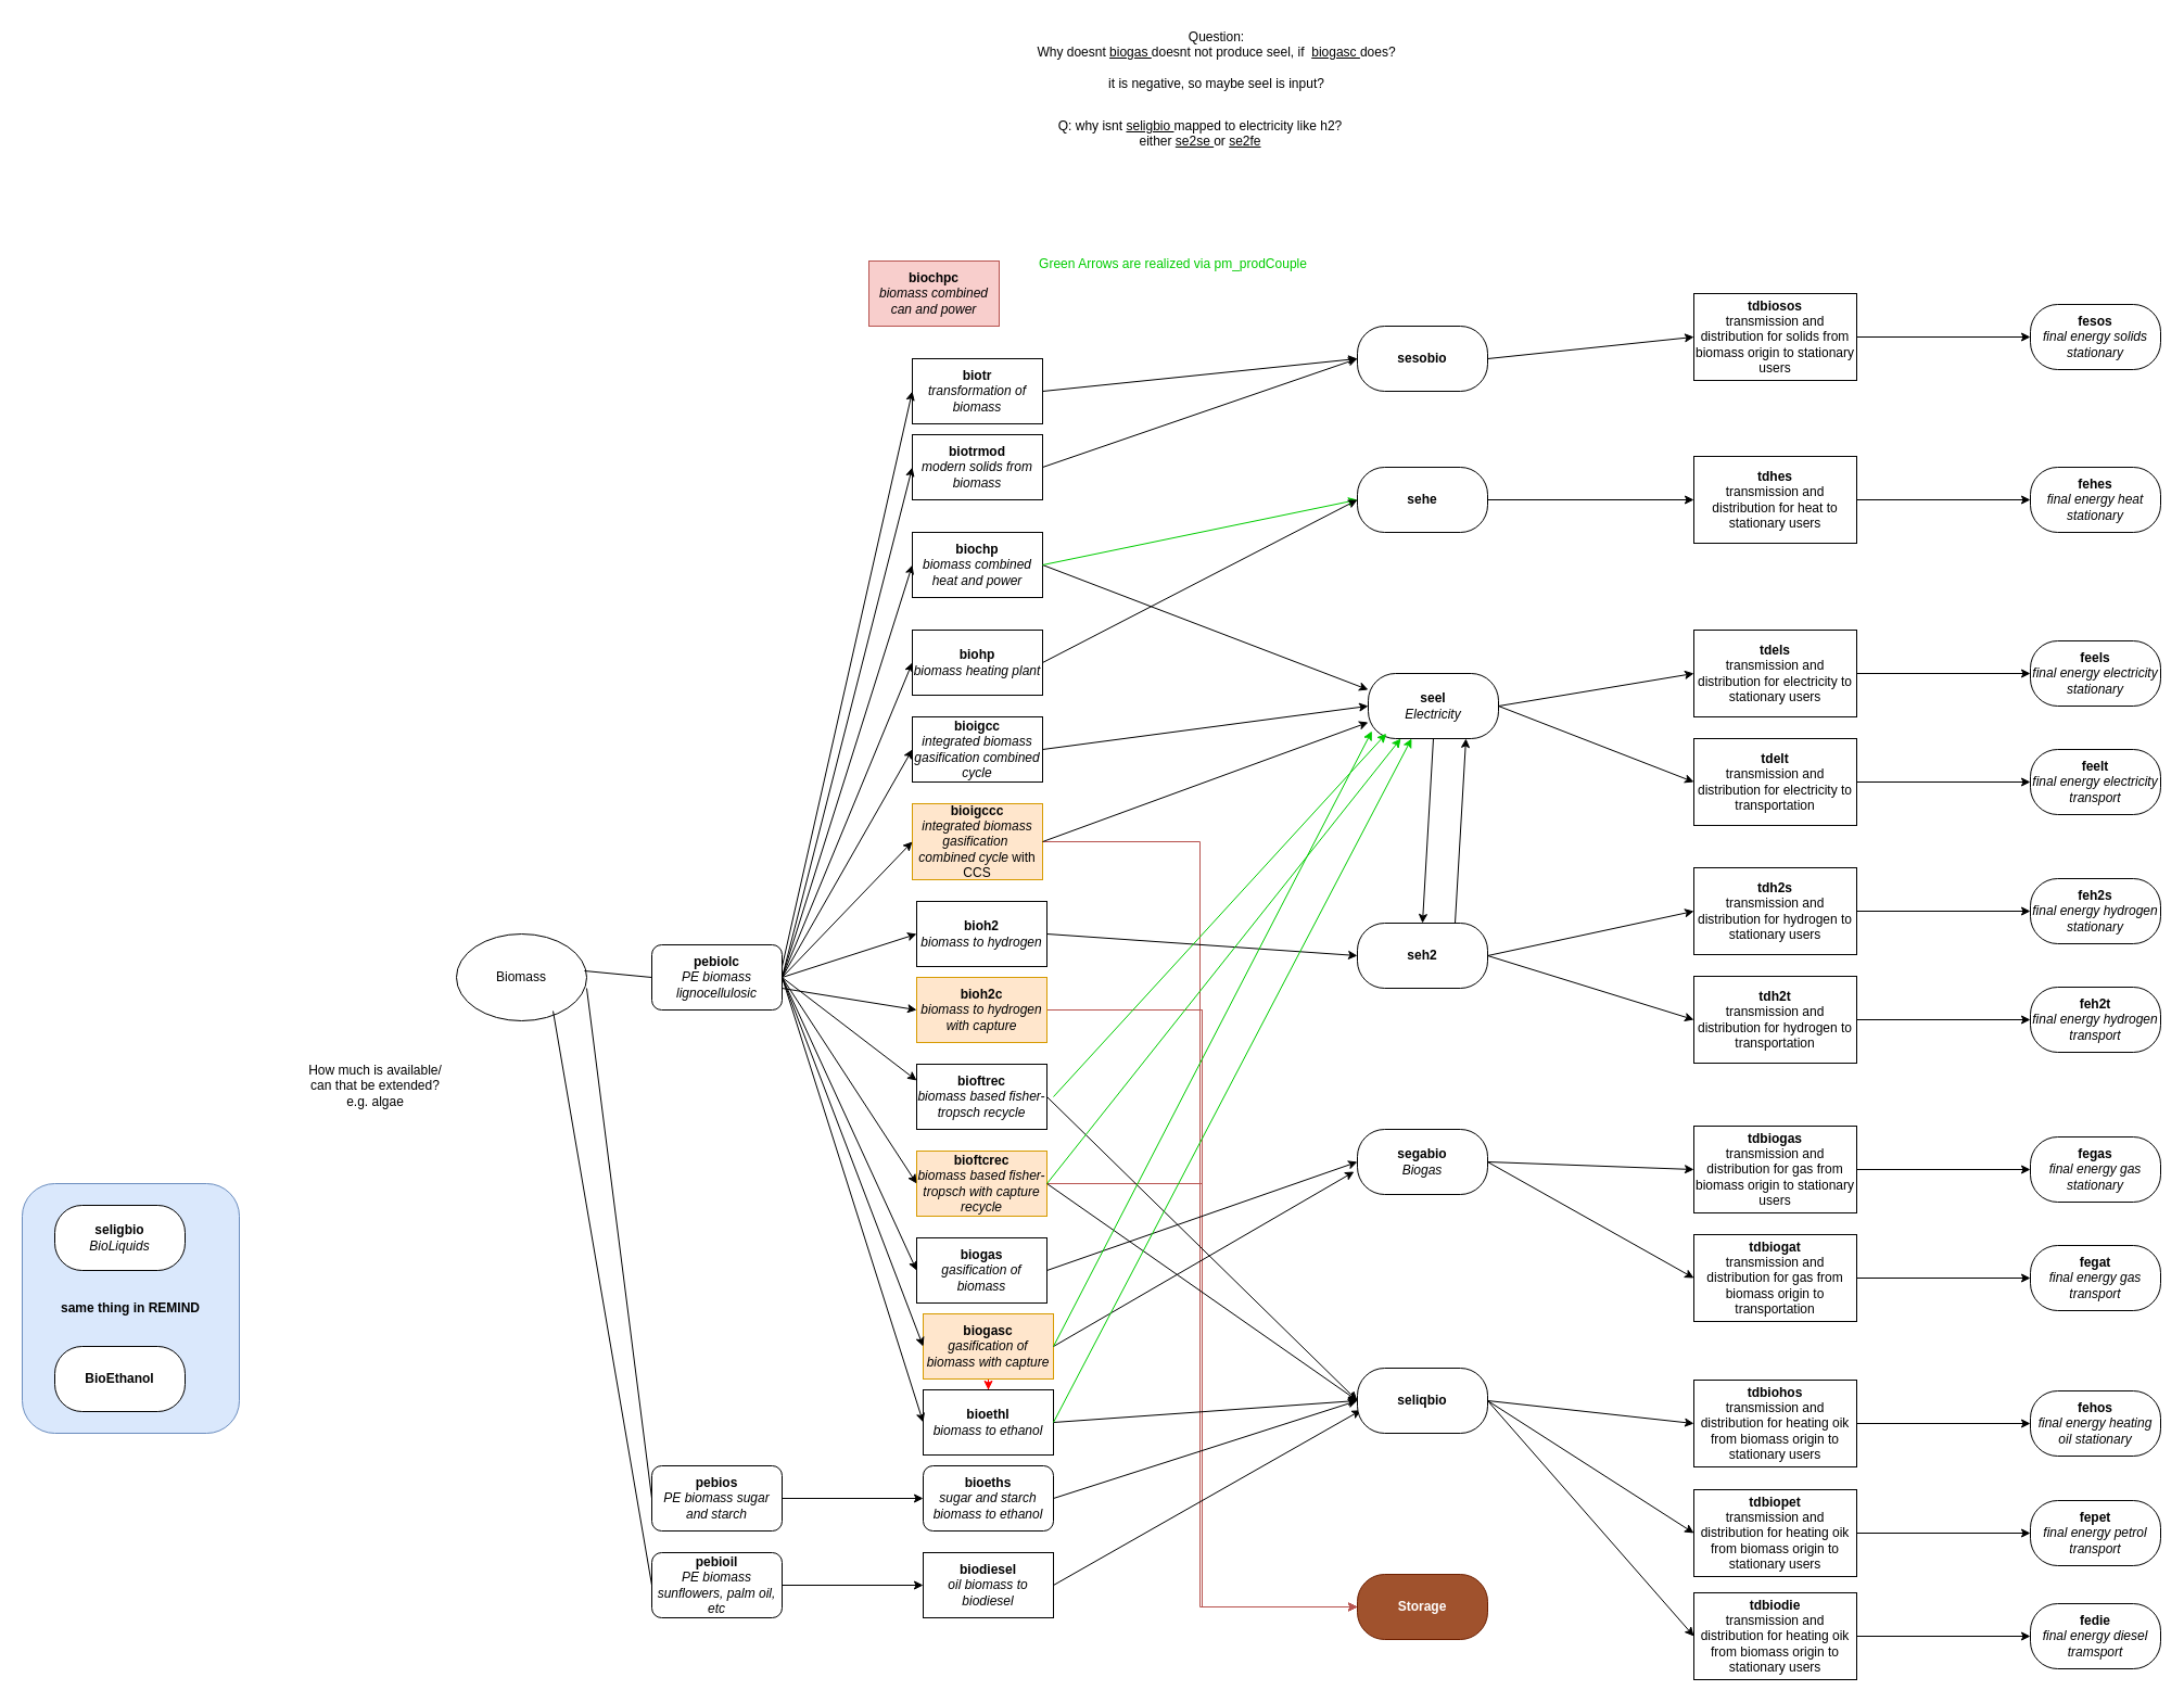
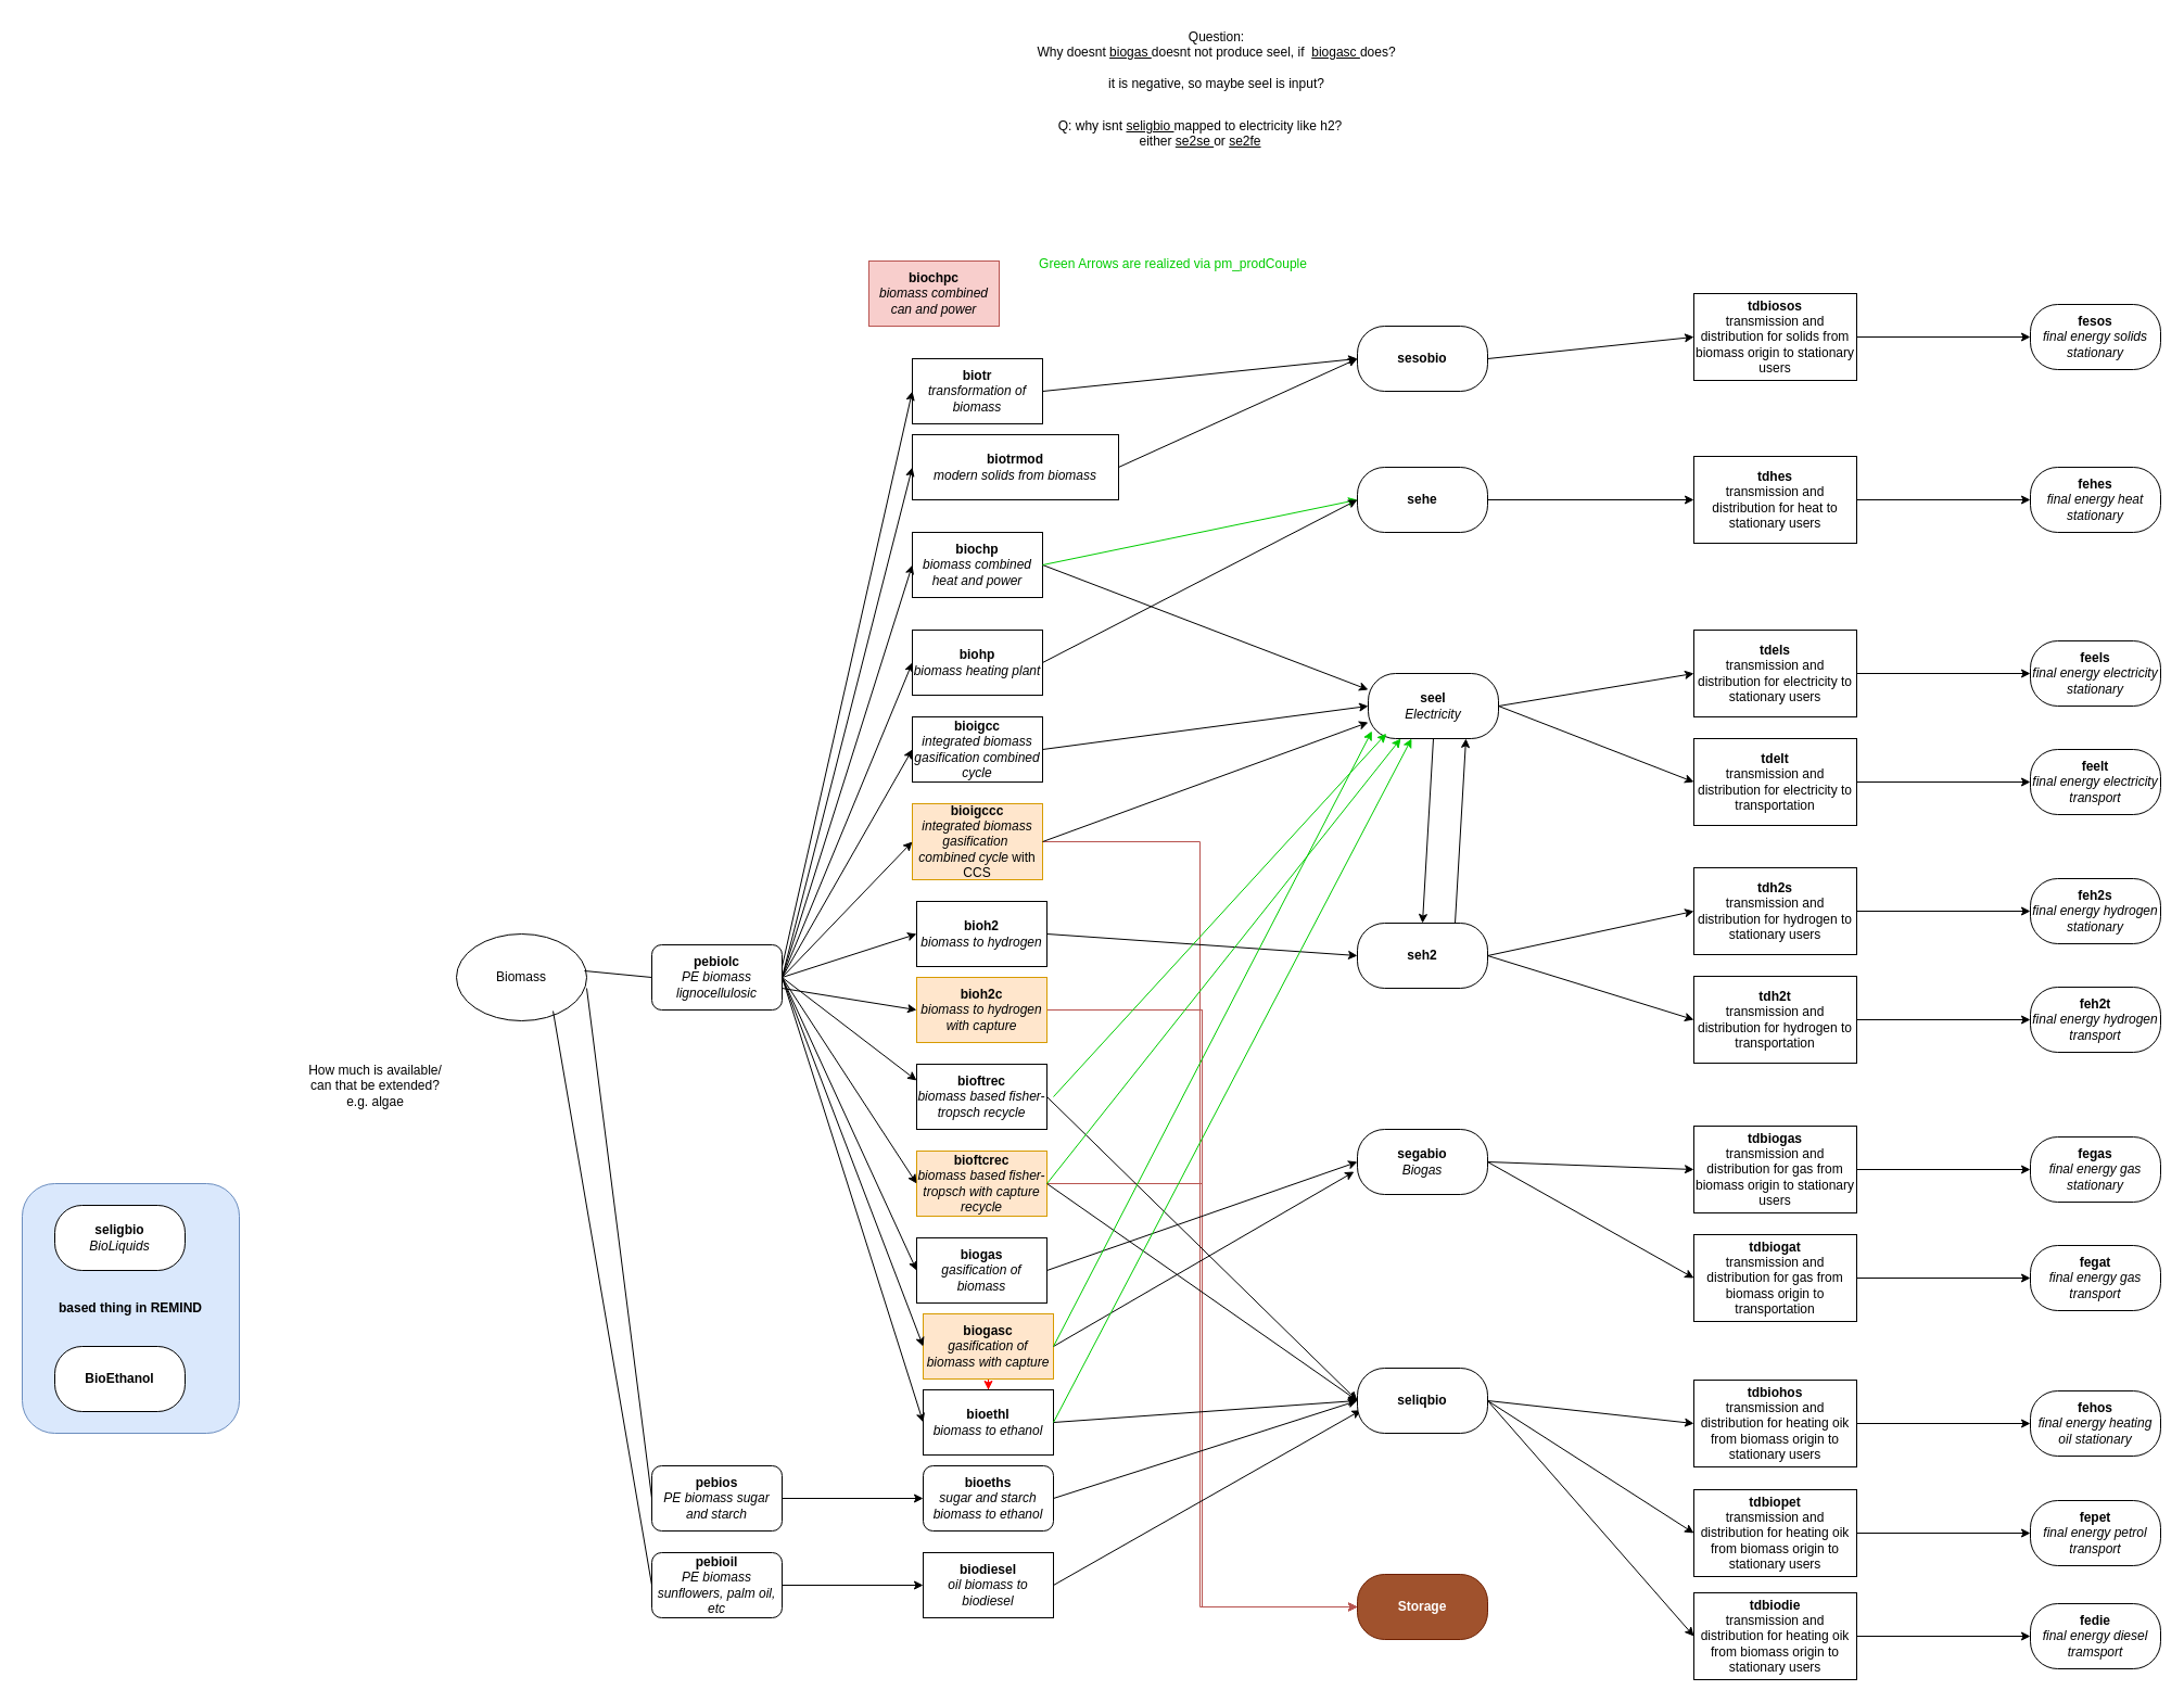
- <mxCell id="65" value="&lt;div&gt;&lt;b&gt;biotrmod&lt;/b&gt;&lt;/div&gt;&lt;div&gt;&lt;i&gt;modern solids from biomass&lt;b&gt;&lt;br&gt;&lt;/b&gt;&lt;/i&gt;&lt;/div&gt;" style="rounded=0;whiteSpace=wrap;html=1;" vertex="1" parent="1"><mxGeometry x="840" y="400" width="120" height="60" as="geometry" /></mxCell>
+ <mxCell id="65" value="&lt;div&gt;&lt;b&gt;biotrmod&lt;/b&gt;&lt;/div&gt;&lt;div&gt;&lt;i&gt;modern solids from biomass&lt;b&gt;&lt;br&gt;&lt;/b&gt;&lt;/i&gt;&lt;/div&gt;" style="rounded=0;whiteSpace=wrap;html=1;" vertex="1" parent="1"><mxGeometry x="840" y="400" width="190" height="60" as="geometry" /></mxCell>
- <mxCell id="59" value="same thing in REMIND" style="rounded=1;whiteSpace=wrap;html=1;fontStyle=1;fillColor=#dae8fc;strokeColor=#6c8ebf;" vertex="1" parent="1"><mxGeometry x="20" y="1090" width="200" height="230" as="geometry" /></mxCell>
+ <mxCell id="59" value="based thing in REMIND" style="rounded=1;whiteSpace=wrap;html=1;fontStyle=1;fillColor=#dae8fc;strokeColor=#6c8ebf;" vertex="1" parent="1"><mxGeometry x="20" y="1090" width="200" height="230" as="geometry" /></mxCell>
